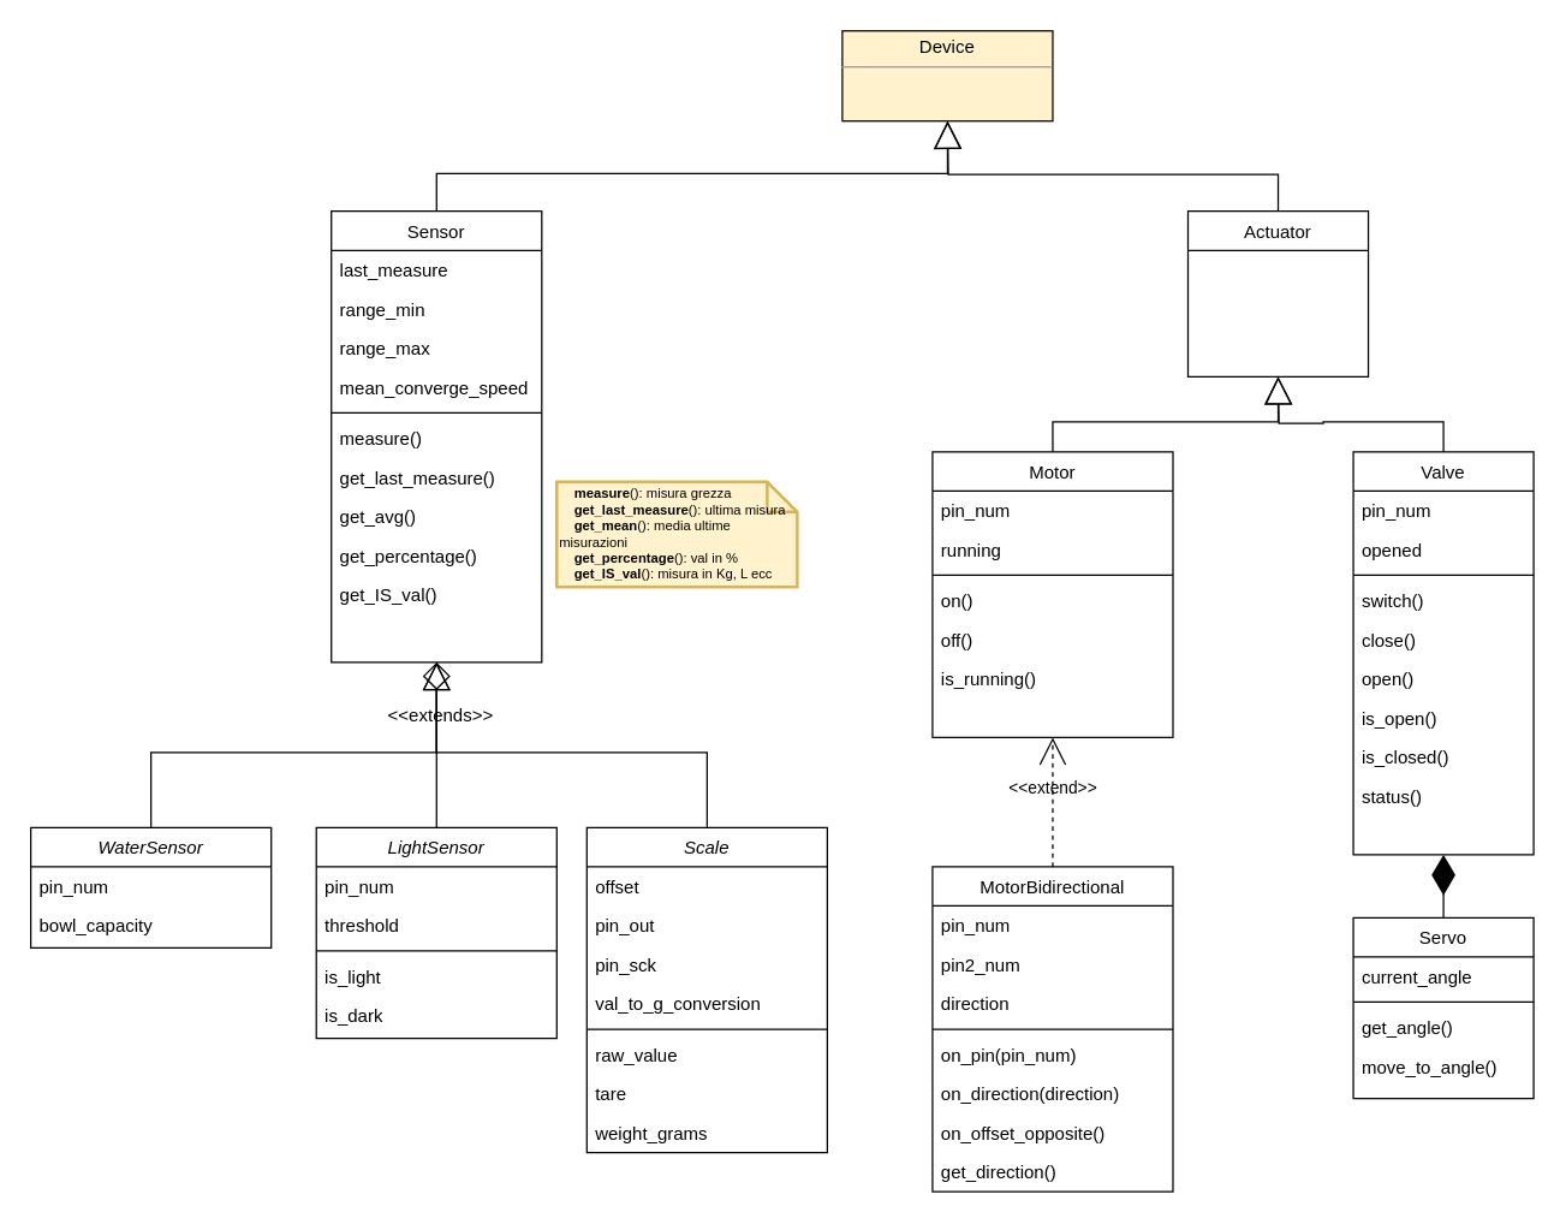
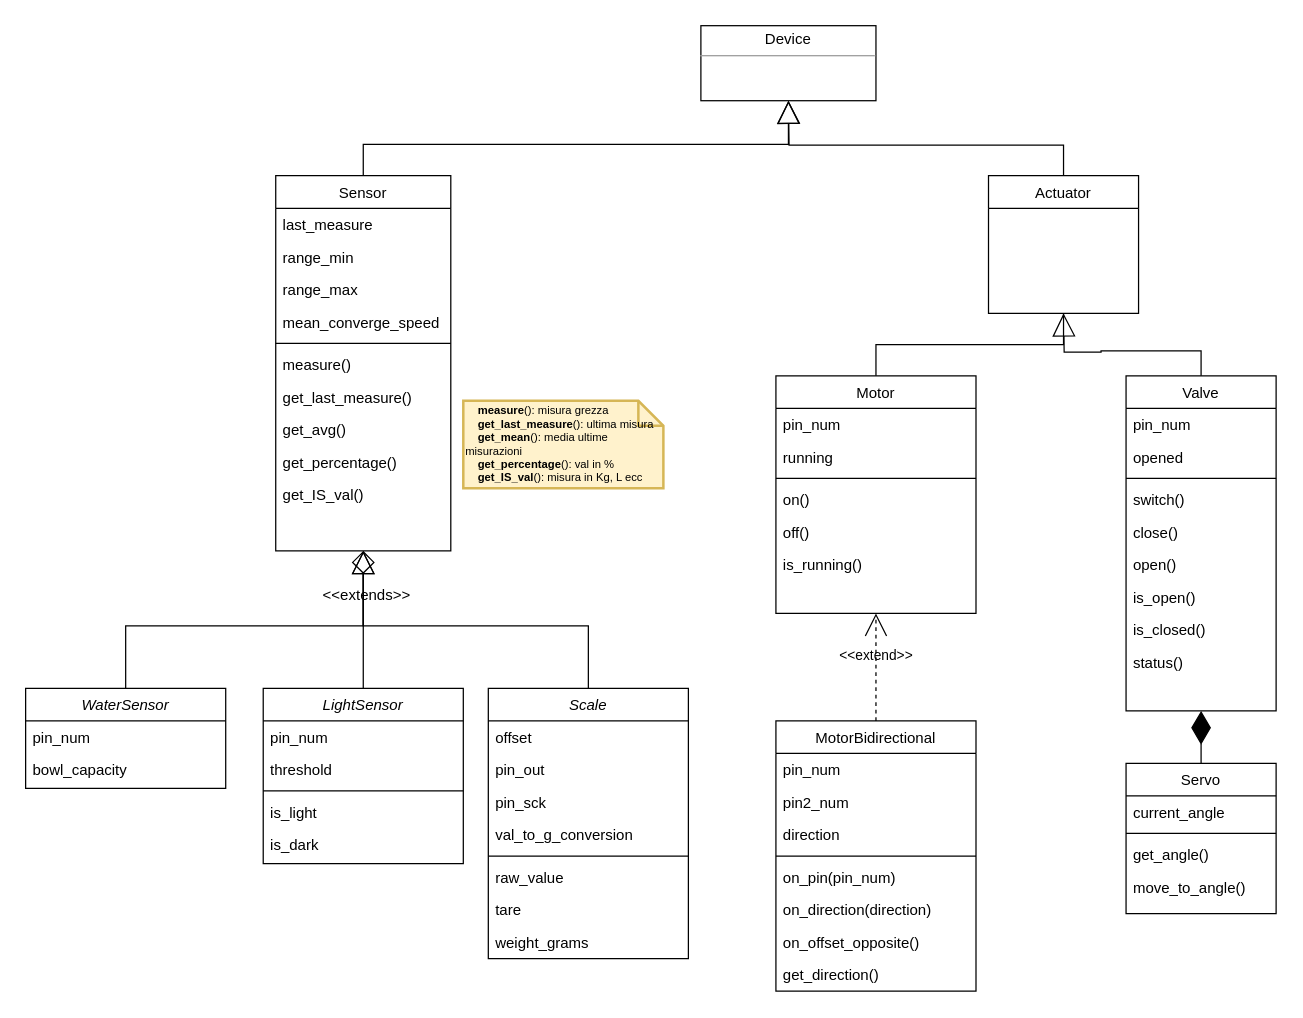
- <mxCell id="70" value="&lt;p style=&quot;margin: 0px ; margin-top: 4px ; text-align: center&quot;&gt;Device&lt;/p&gt;&lt;hr size=&quot;1&quot;&gt;&lt;div style=&quot;height: 2px&quot;&gt;&lt;/div&gt;" style="verticalAlign=top;align=left;overflow=fill;fontSize=12;fontFamily=Helvetica;html=1;fillColor=#fff2cc;" vertex="1" parent="1"><mxGeometry x="560" y="20" width="140" height="60" as="geometry" /></mxCell>
+ <mxCell id="70" value="&lt;p style=&quot;margin: 0px ; margin-top: 4px ; text-align: center&quot;&gt;Device&lt;/p&gt;&lt;hr size=&quot;1&quot;&gt;&lt;div style=&quot;height: 2px&quot;&gt;&lt;/div&gt;" style="verticalAlign=top;align=left;overflow=fill;fontSize=12;fontFamily=Helvetica;html=1;fillColor=#ffffff;" vertex="1" parent="1"><mxGeometry x="560" y="20" width="140" height="60" as="geometry" /></mxCell>
- <mxCell id="74" style="edgeStyle=orthogonalEdgeStyle;rounded=0;orthogonalLoop=1;jettySize=auto;html=1;exitX=0.5;exitY=0;exitDx=0;exitDy=0;endArrow=block;endFill=0;endSize=16;entryX=0.5;entryY=1;entryDx=0;entryDy=0;" edge="1" parent="1" source="23" target="58"><mxGeometry relative="1" as="geometry"><mxPoint x="1320" y="270" as="sourcePoint" /><mxPoint x="860" y="260" as="targetPoint" /></mxGeometry></mxCell>
+ <mxCell id="74" style="edgeStyle=orthogonalEdgeStyle;rounded=0;orthogonalLoop=1;jettySize=auto;html=1;exitX=0.5;exitY=0;exitDx=0;exitDy=0;endArrow=none;endFill=0;endSize=16;entryX=0.5;entryY=1;entryDx=0;entryDy=0;" edge="1" parent="1" source="23" target="58"><mxGeometry relative="1" as="geometry"><mxPoint x="1320" y="270" as="sourcePoint" /><mxPoint x="860" y="260" as="targetPoint" /></mxGeometry></mxCell>
